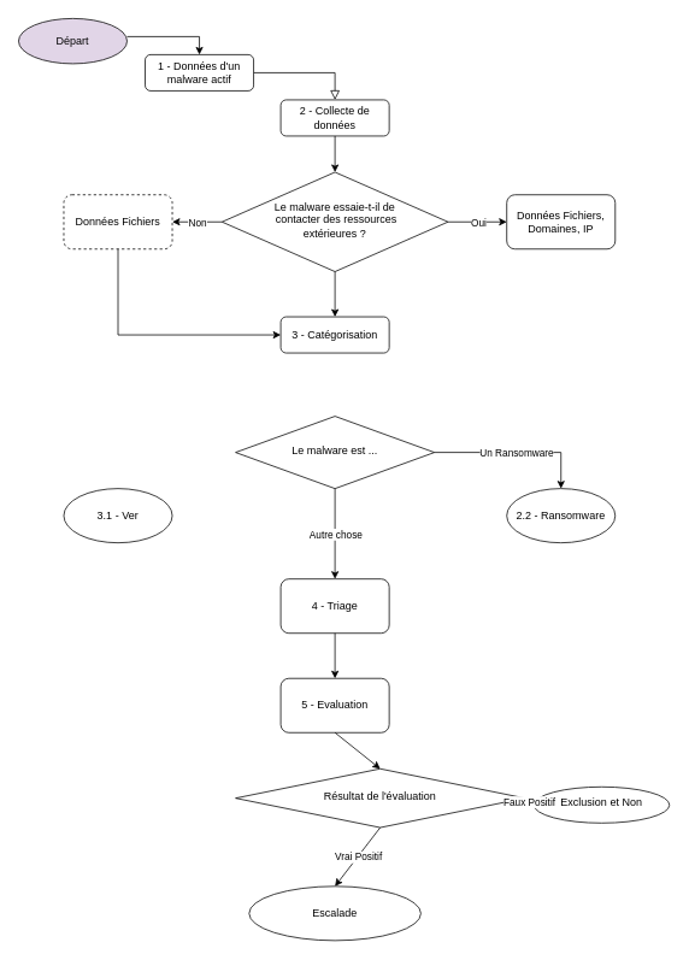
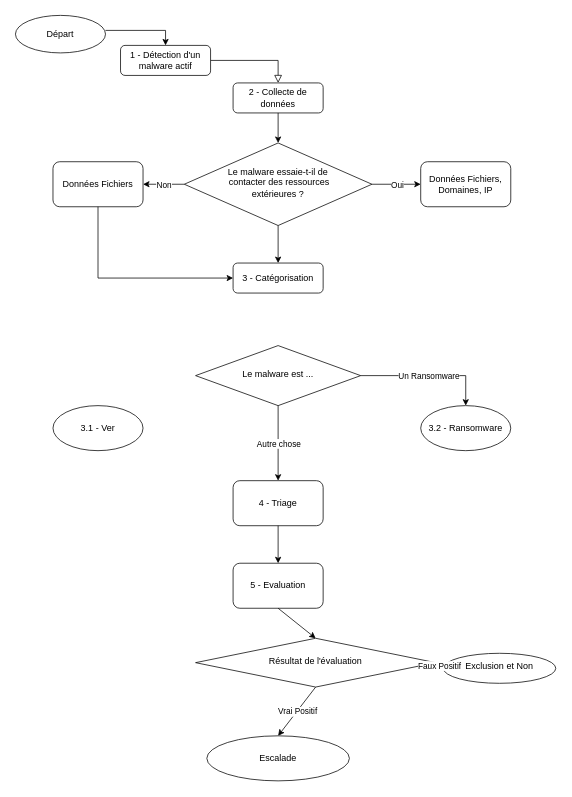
- <mxCell id="5" value="Départ" style="ellipse;whiteSpace=wrap;html=1;fillColor=#e1d5e7;" parent="1" vertex="1"><mxGeometry x="20" y="20" width="120" height="50" as="geometry" /></mxCell>
+ <mxCell id="5" value="Départ" style="ellipse;whiteSpace=wrap;html=1;" parent="1" vertex="1"><mxGeometry x="20" y="20" width="120" height="50" as="geometry" /></mxCell>
- <mxCell id="3" value="1 - Données d'un malware actif" style="rounded=1;whiteSpace=wrap;html=1;fontSize=12;glass=0;strokeWidth=1;shadow=0;" parent="1" vertex="1"><mxGeometry x="160" y="60" width="120" height="40" as="geometry" /></mxCell>
+ <mxCell id="3" value="1 - Détection d'un malware actif" style="rounded=1;whiteSpace=wrap;html=1;fontSize=12;glass=0;strokeWidth=1;shadow=0;" parent="1" vertex="1"><mxGeometry x="160" y="60" width="120" height="40" as="geometry" /></mxCell>
- <mxCell id="9" value="Données Fichiers" style="rounded=1;whiteSpace=wrap;html=1;dashed=1;" parent="1" vertex="1"><mxGeometry x="70" y="215" width="120" height="60" as="geometry" /></mxCell>
+ <mxCell id="9" value="Données Fichiers" style="rounded=1;whiteSpace=wrap;html=1;" parent="1" vertex="1"><mxGeometry x="70" y="215" width="120" height="60" as="geometry" /></mxCell>
- <mxCell id="35" value="2.2 - Ransomware" style="ellipse;whiteSpace=wrap;html=1;" vertex="1" parent="1"><mxGeometry x="560" y="540" width="120" height="60" as="geometry" /></mxCell>
+ <mxCell id="35" value="3.2 - Ransomware" style="ellipse;whiteSpace=wrap;html=1;" vertex="1" parent="1"><mxGeometry x="560" y="540" width="120" height="60" as="geometry" /></mxCell>
